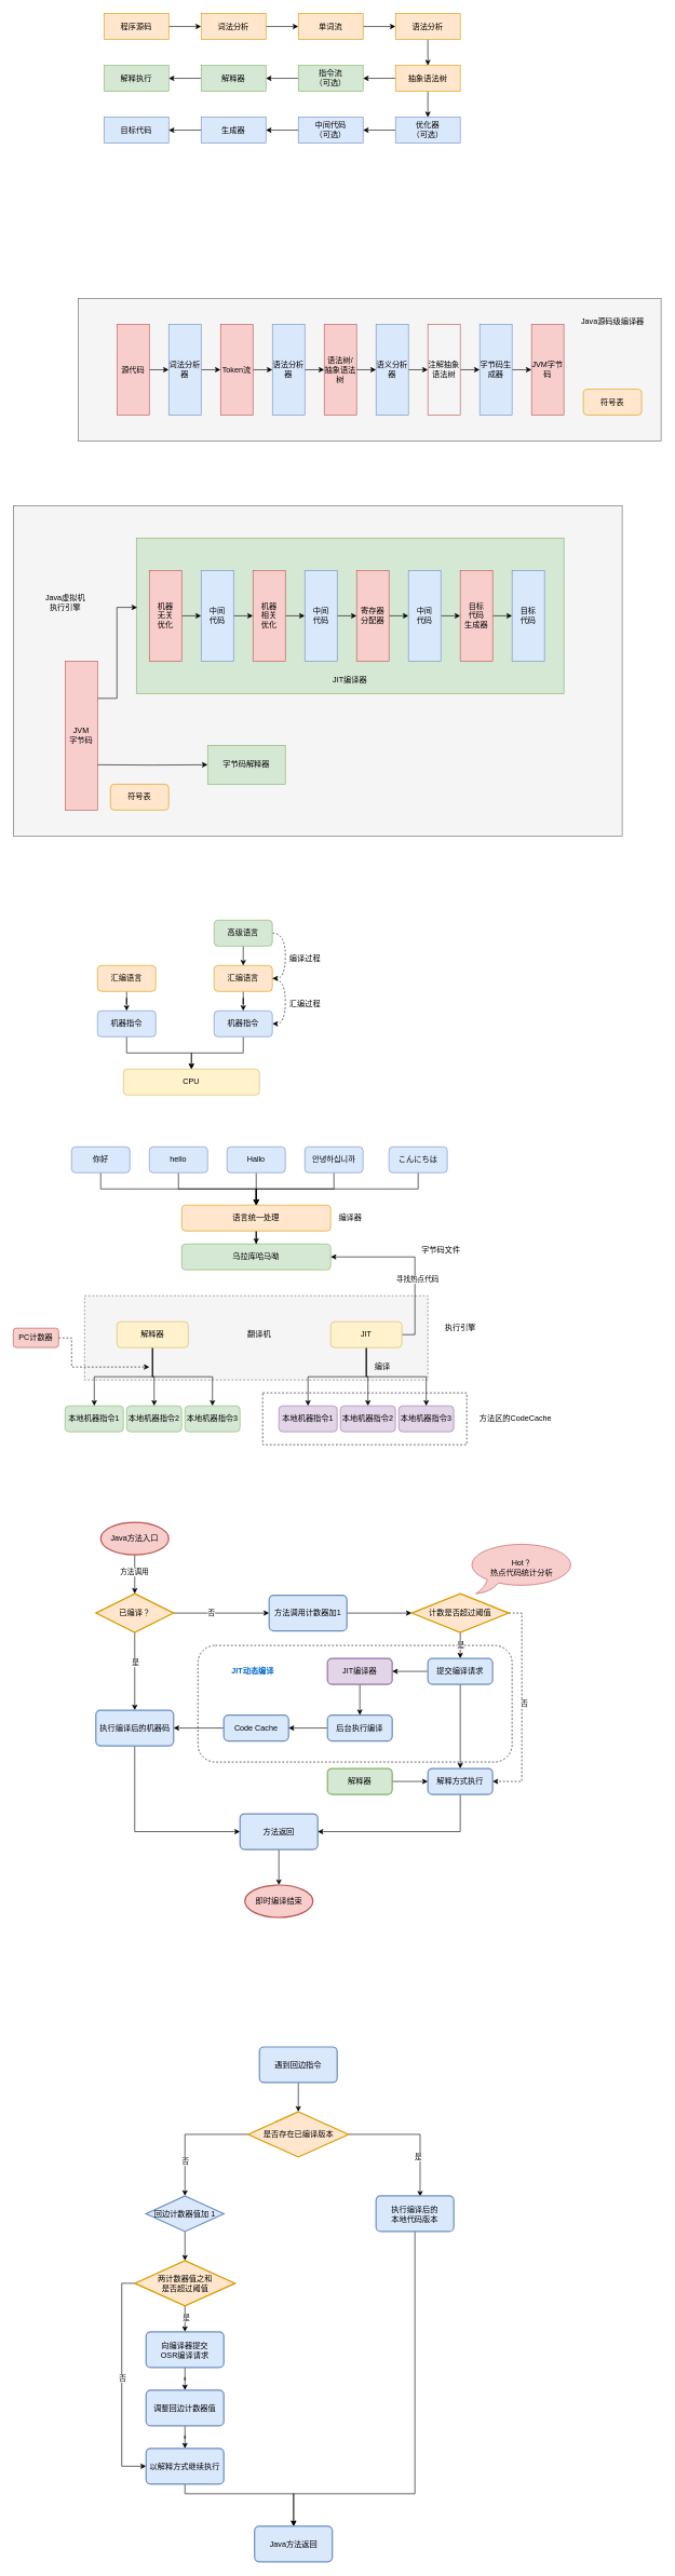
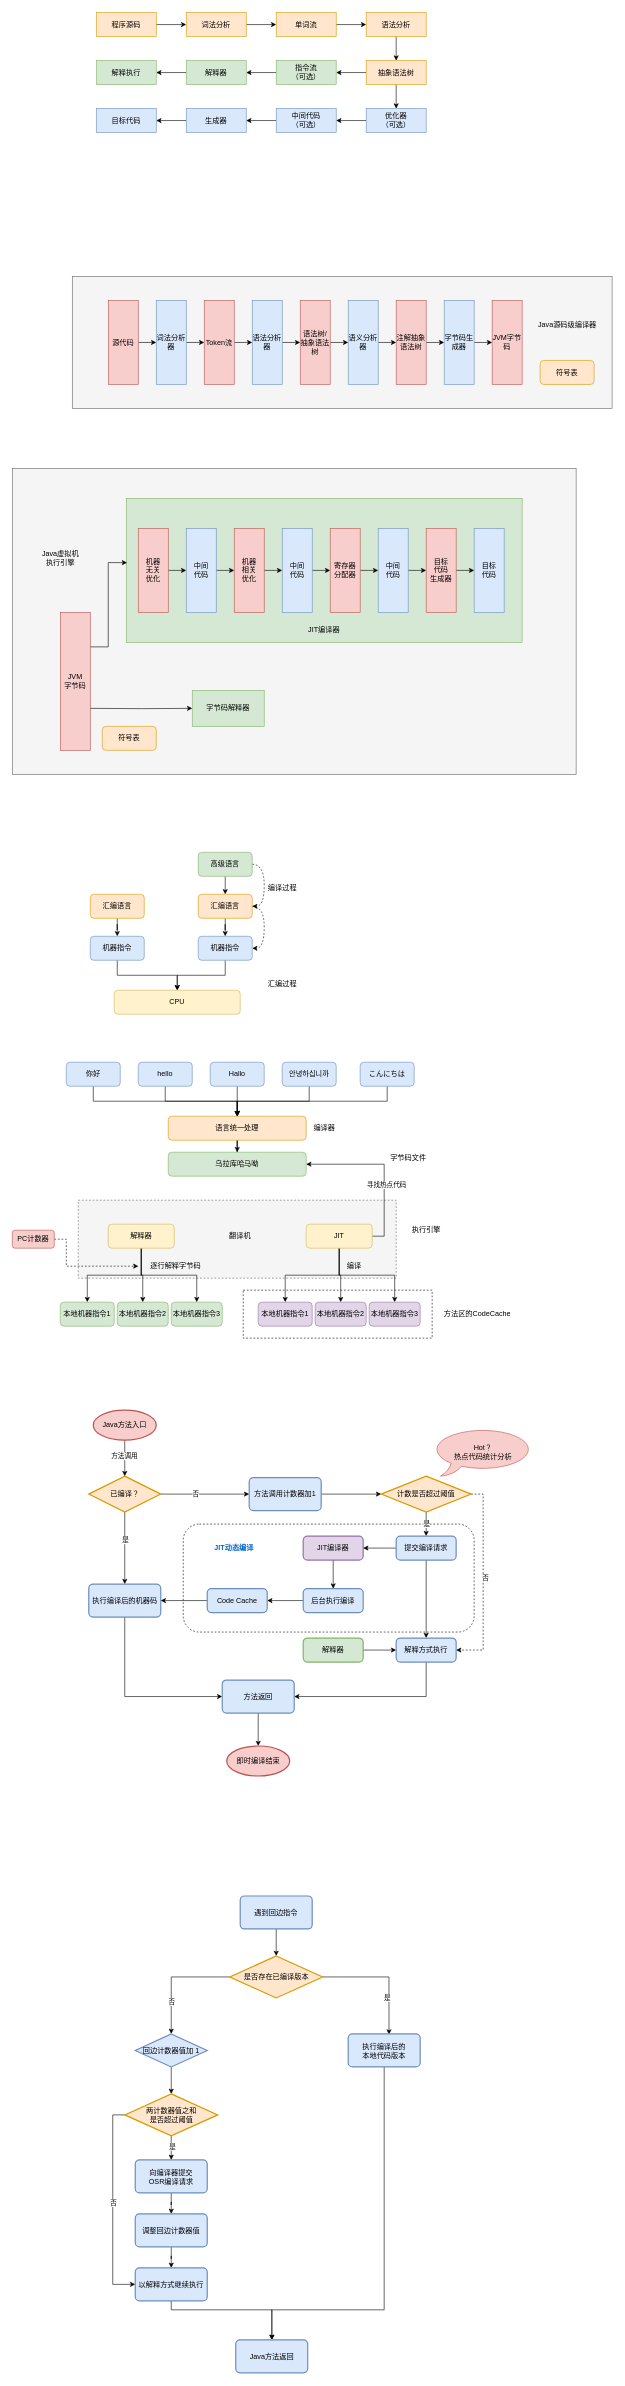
- <mxCell id="48" value="Java源码级编译器" style="text;html=1;align=center;verticalAlign=middle;resizable=0;points=[];autosize=1;" parent="1" vertex="1"><mxGeometry x="890" y="485" width="110" height="20" as="geometry" /></mxCell>
+ <mxCell id="48" value="Java源码级编译器" style="text;html=1;align=center;verticalAlign=middle;resizable=0;points=[];autosize=1;" parent="1" vertex="1"><mxGeometry x="890" y="530" width="110" height="20" as="geometry" /></mxCell>
- <mxCell id="44" value="注解抽象语法树" style="rounded=0;whiteSpace=wrap;html=1;fillColor=#f5f5f5;strokeColor=#b85450;" parent="1" vertex="1"><mxGeometry x="660" y="500" width="50" height="140" as="geometry" /></mxCell>
+ <mxCell id="44" value="注解抽象语法树" style="rounded=0;whiteSpace=wrap;html=1;fillColor=#f8cecc;strokeColor=#b85450;" parent="1" vertex="1"><mxGeometry x="660" y="500" width="50" height="140" as="geometry" /></mxCell>
- <mxCell id="85" value="汇编过程" style="text;html=1;align=center;verticalAlign=middle;resizable=0;points=[];autosize=1;" vertex="1" parent="1"><mxGeometry x="440" y="1540" width="60" height="20" as="geometry" /></mxCell>
+ <mxCell id="85" value="汇编过程" style="text;html=1;align=center;verticalAlign=middle;resizable=0;points=[];autosize=1;" vertex="1" parent="1"><mxGeometry x="440" y="1630" width="60" height="20" as="geometry" /></mxCell>
+ <mxCell id="122" value="逐行解释字节码" style="text;html=1;strokeColor=none;fillColor=none;align=center;verticalAlign=middle;whiteSpace=wrap;rounded=0;" vertex="1" parent="1"><mxGeometry x="245" y="2100" width="95" height="20" as="geometry" /></mxCell>
